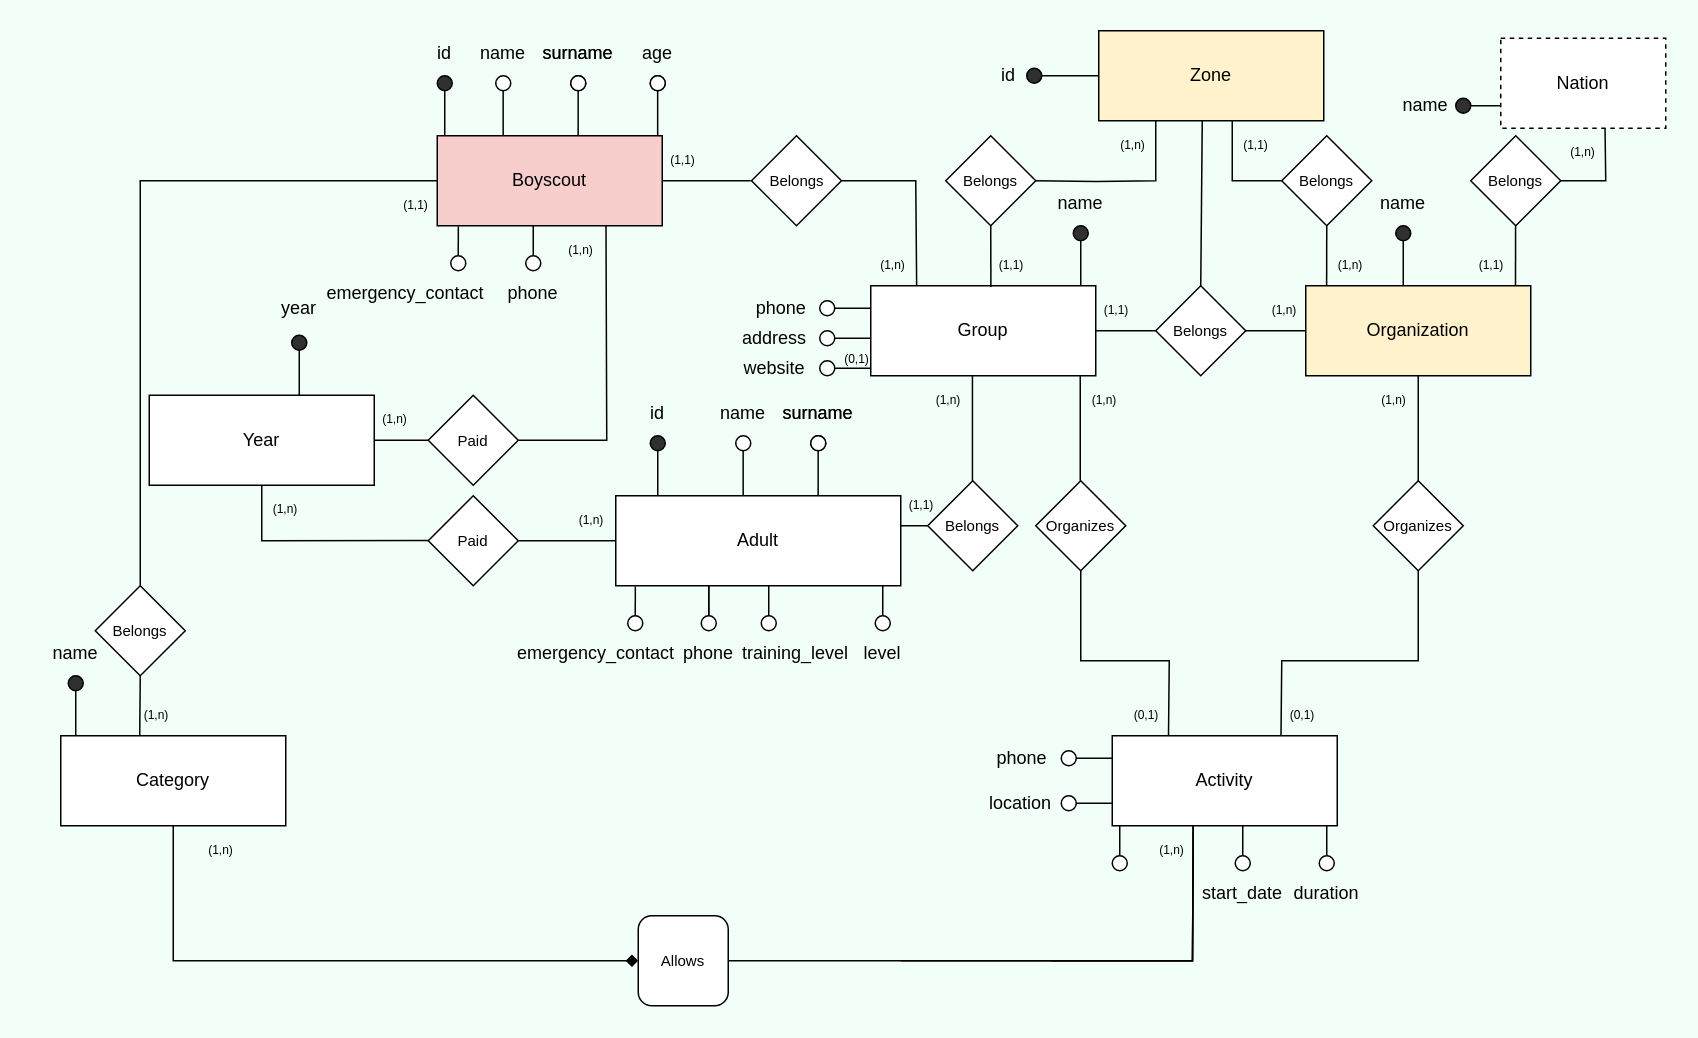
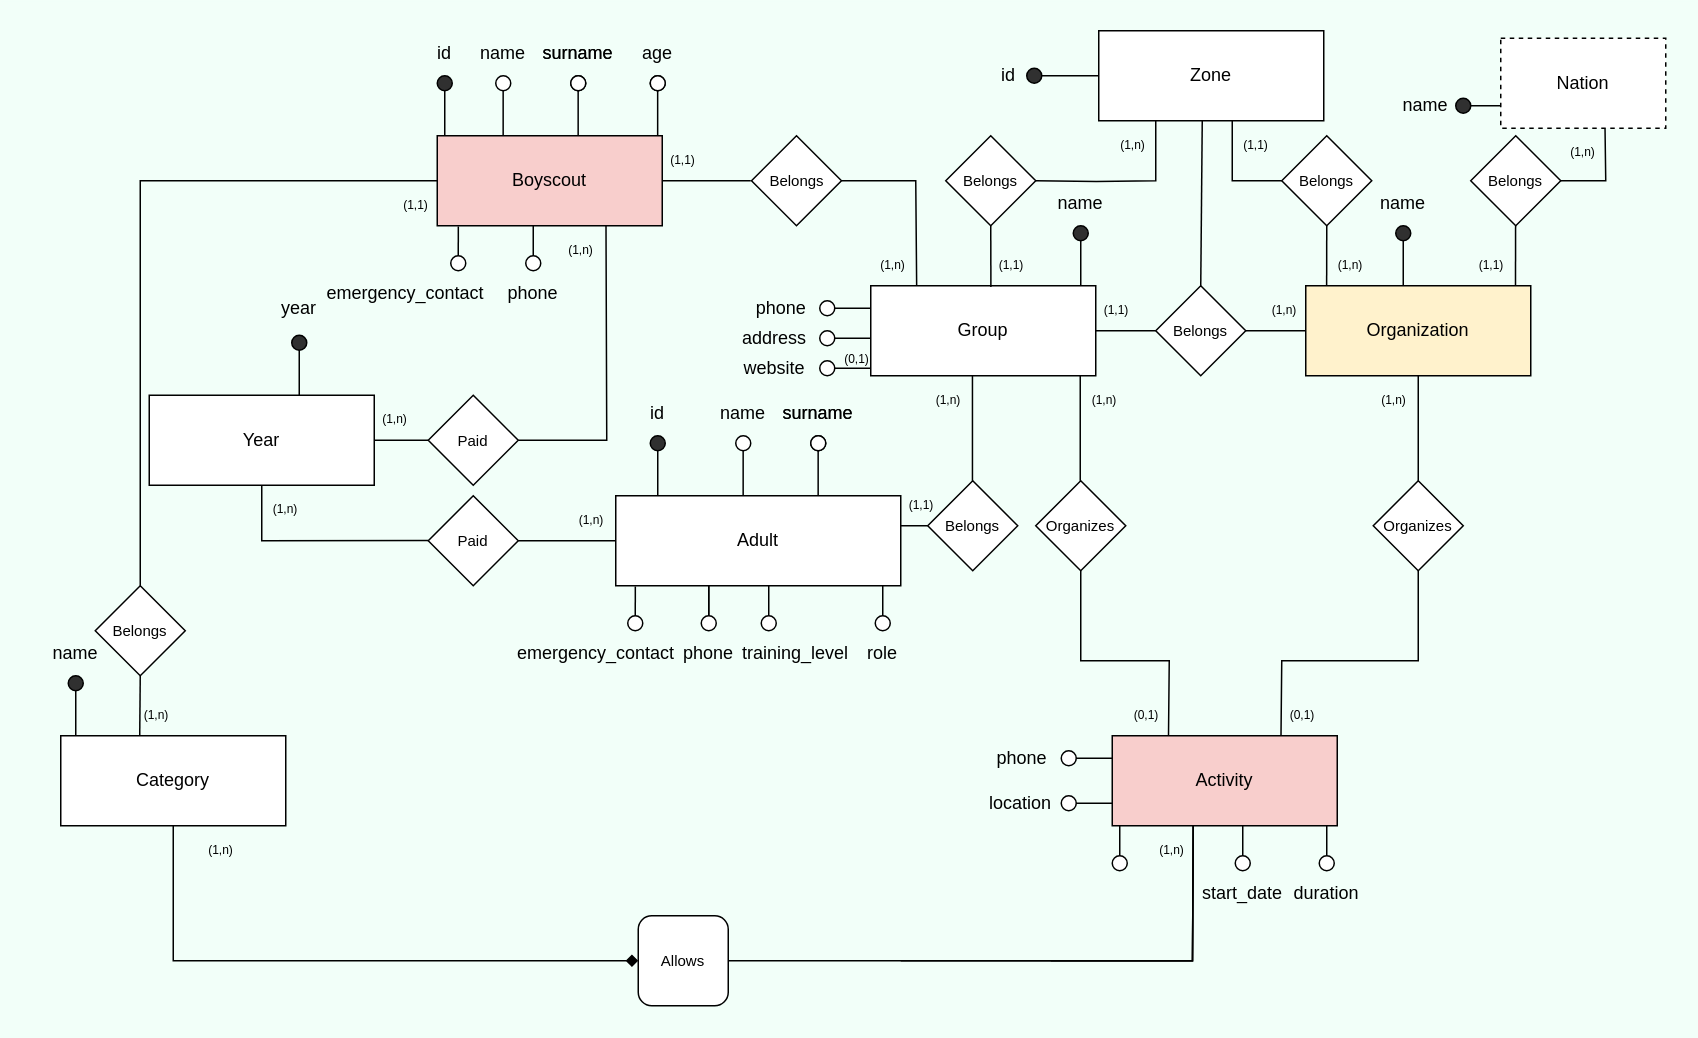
- <mxCell id="93" value="Zone" style="rounded=0;whiteSpace=wrap;html=1;fillColor=#fff2cc;" parent="1" vertex="1"><mxGeometry x="732" y="20" width="150" height="60" as="geometry" /></mxCell>
+ <mxCell id="93" value="Zone" style="rounded=0;whiteSpace=wrap;html=1;" parent="1" vertex="1"><mxGeometry x="732" y="20" width="150" height="60" as="geometry" /></mxCell>
- <mxCell id="20" value="level" style="text;html=1;strokeColor=none;fillColor=none;align=center;verticalAlign=middle;whiteSpace=wrap;rounded=0;" parent="1" vertex="1"><mxGeometry x="558" y="420" width="60" height="30" as="geometry" /></mxCell>
+ <mxCell id="20" value="role" style="text;html=1;strokeColor=none;fillColor=none;align=center;verticalAlign=middle;whiteSpace=wrap;rounded=0;" parent="1" vertex="1"><mxGeometry x="558" y="420" width="60" height="30" as="geometry" /></mxCell>
- <mxCell id="47" value="Activity" style="rounded=0;whiteSpace=wrap;html=1;" parent="1" vertex="1"><mxGeometry x="741" y="490" width="150" height="60" as="geometry" /></mxCell>
+ <mxCell id="47" value="Activity" style="rounded=0;whiteSpace=wrap;html=1;fillColor=#f8cecc;" parent="1" vertex="1"><mxGeometry x="741" y="490" width="150" height="60" as="geometry" /></mxCell>
